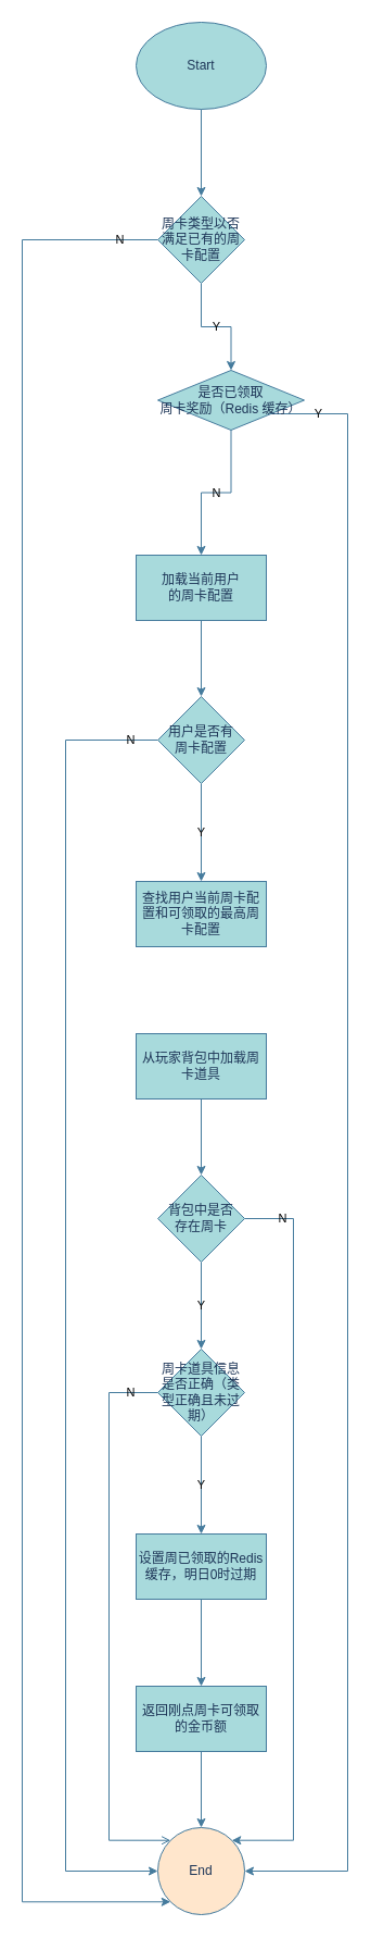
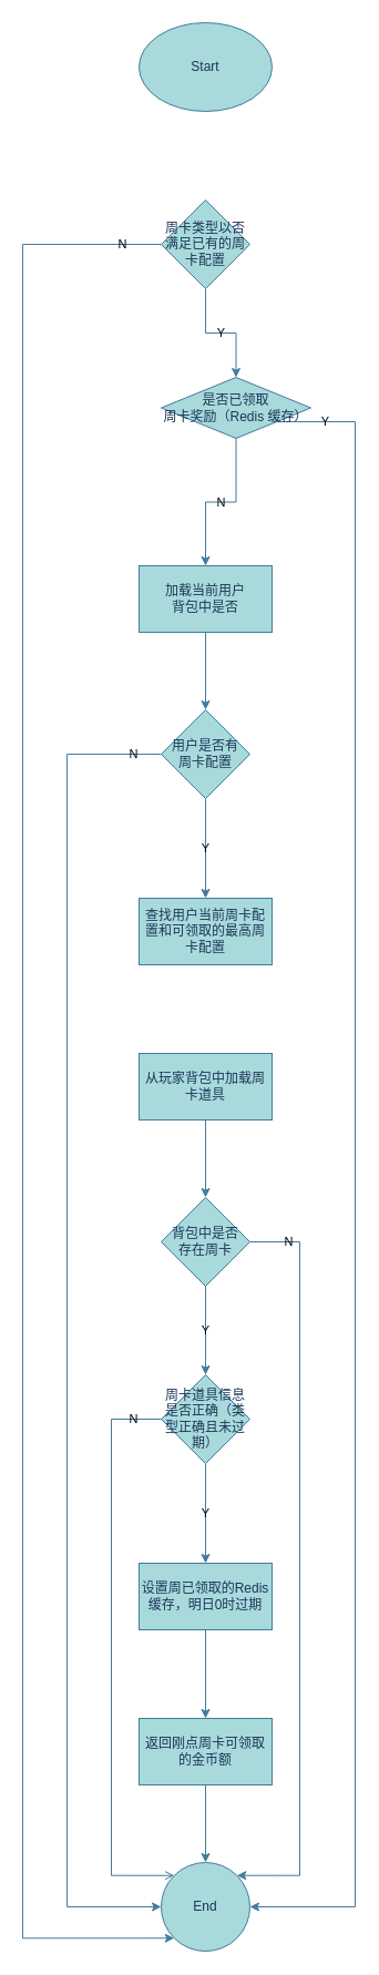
- <mxCell id="2" value="" style="edgeStyle=orthogonalEdgeStyle;rounded=0;orthogonalLoop=1;jettySize=auto;html=1;labelBackgroundColor=none;strokeColor=#457B9D;fontColor=default;" edge="1" parent="1" source="3" target="6"><mxGeometry relative="1" as="geometry" /></mxCell>
- <mxCell id="11" value="加载当前用户&lt;br&gt;的周卡配置" style="whiteSpace=wrap;html=1;labelBackgroundColor=none;fillColor=#A8DADC;strokeColor=#457B9D;fontColor=#1D3557;" vertex="1" parent="1"><mxGeometry x="125" y="510" width="120" height="60" as="geometry" /></mxCell>
+ <mxCell id="11" value="加载当前用户&lt;br&gt;背包中是否" style="whiteSpace=wrap;html=1;labelBackgroundColor=none;fillColor=#A8DADC;strokeColor=#457B9D;fontColor=#1D3557;" vertex="1" parent="1"><mxGeometry x="125" y="510" width="120" height="60" as="geometry" /></mxCell>
- <mxCell id="28" value="End" style="ellipse;whiteSpace=wrap;html=1;labelBackgroundColor=none;fillColor=#ffe6cc;strokeColor=#457B9D;fontColor=#1D3557;" vertex="1" parent="1"><mxGeometry x="145" y="1680" width="80" height="80" as="geometry" /></mxCell>
+ <mxCell id="28" value="End" style="ellipse;whiteSpace=wrap;html=1;labelBackgroundColor=none;fillColor=#A8DADC;strokeColor=#457B9D;fontColor=#1D3557;" vertex="1" parent="1"><mxGeometry x="145" y="1680" width="80" height="80" as="geometry" /></mxCell>
